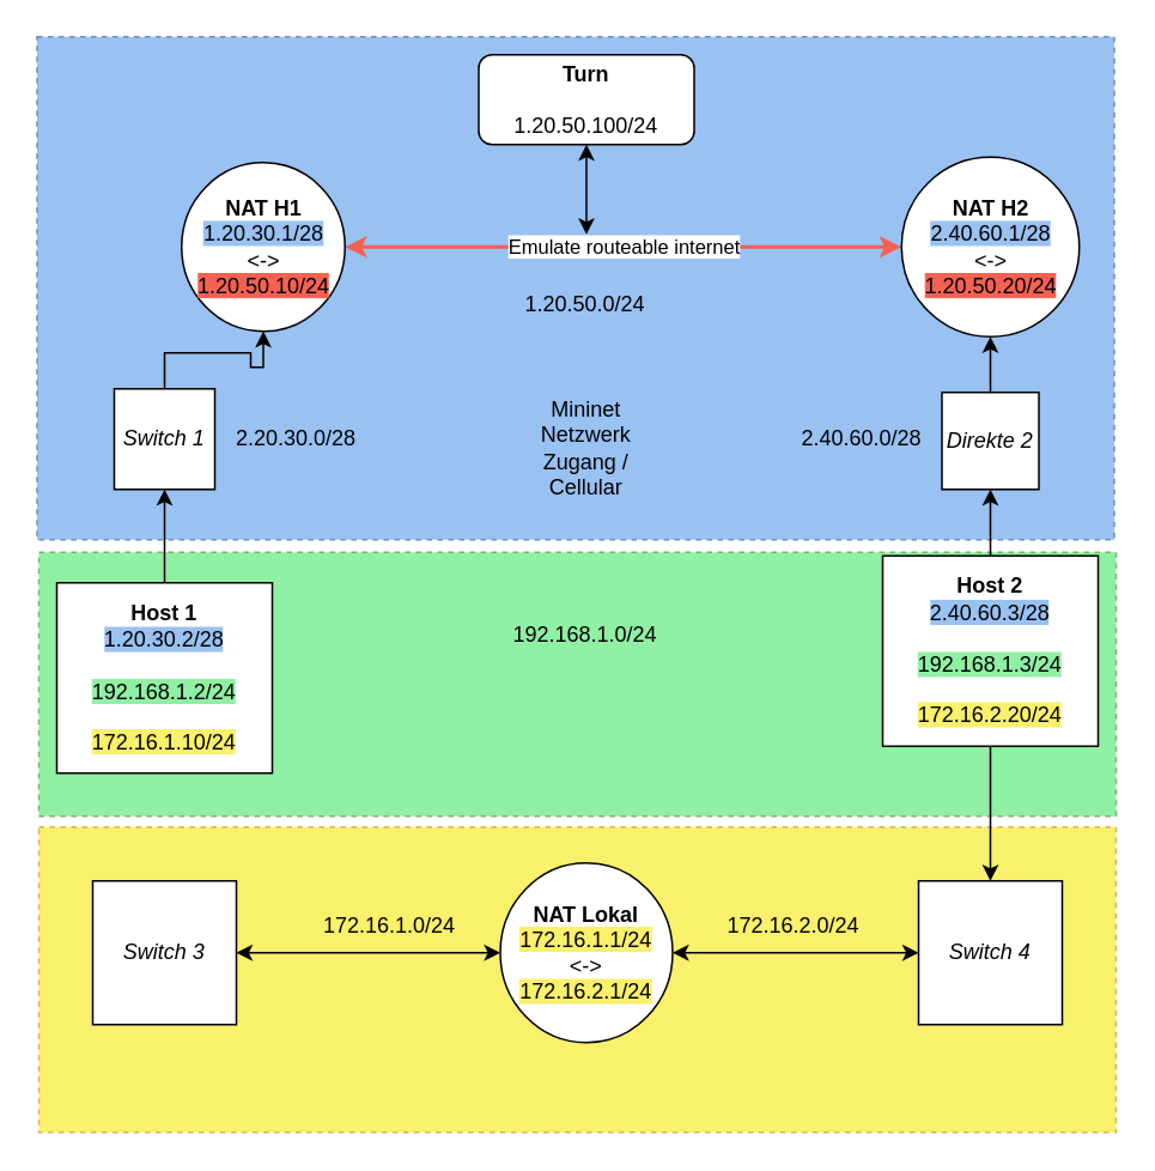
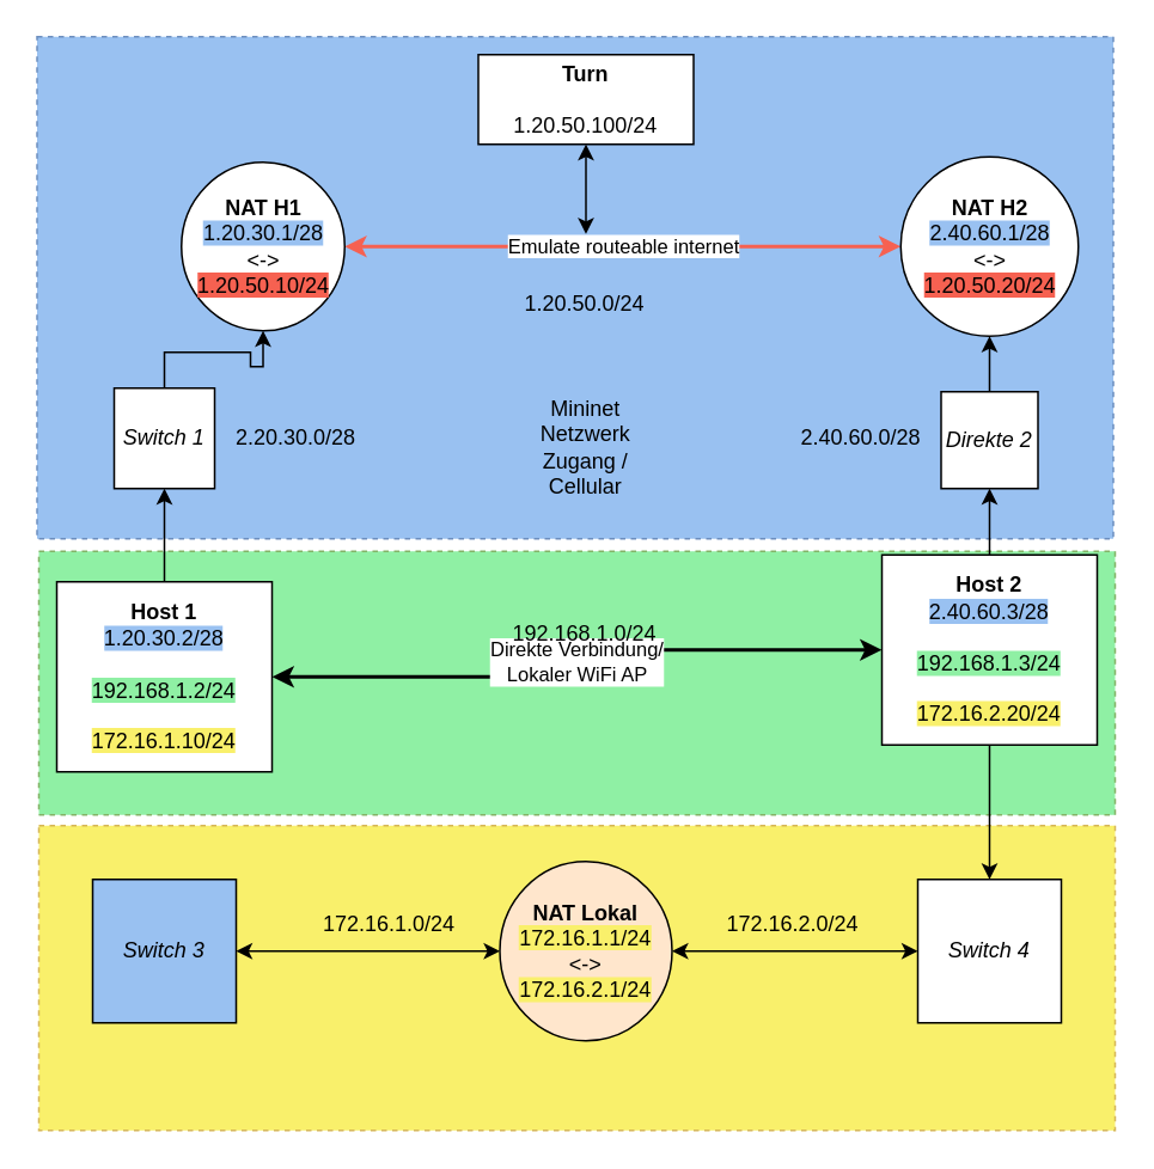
- <mxCell id="19" value="&lt;div&gt;&lt;b&gt;Turn&lt;/b&gt;&lt;/div&gt;&lt;div&gt;&lt;br&gt;&lt;/div&gt;&lt;div&gt;1.20.50.100/24&lt;br&gt;&lt;/div&gt;" style="whiteSpace=wrap;html=1;rounded=1;" vertex="1" parent="1"><mxGeometry x="266" y="30" width="120" height="50" as="geometry" /></mxCell>
+ <mxCell id="19" value="&lt;div&gt;&lt;b&gt;Turn&lt;/b&gt;&lt;/div&gt;&lt;div&gt;&lt;br&gt;&lt;/div&gt;&lt;div&gt;1.20.50.100/24&lt;br&gt;&lt;/div&gt;" style="rounded=0;whiteSpace=wrap;html=1;" vertex="1" parent="1"><mxGeometry x="266" y="30" width="120" height="50" as="geometry" /></mxCell>
+ <mxCell id="7" value="&lt;div&gt;Direkte Verbindung/&lt;/div&gt;&lt;div&gt;Lokaler WiFi AP&lt;/div&gt;" style="edgeStyle=orthogonalEdgeStyle;rounded=0;orthogonalLoop=1;jettySize=auto;html=1;startArrow=classic;startFill=1;strokeWidth=2;" parent="1" source="8" target="10" edge="1"><mxGeometry relative="1" as="geometry" /></mxCell>
- <mxCell id="22" value="&lt;i&gt;Switch 3&lt;/i&gt;" style="whiteSpace=wrap;html=1;aspect=fixed;" vertex="1" parent="1"><mxGeometry x="51" y="490" width="80" height="80" as="geometry" /></mxCell>
+ <mxCell id="22" value="&lt;i&gt;Switch 3&lt;/i&gt;" style="whiteSpace=wrap;html=1;aspect=fixed;fillColor=#99c1f1;" vertex="1" parent="1"><mxGeometry x="51" y="490" width="80" height="80" as="geometry" /></mxCell>
- <mxCell id="26" value="&lt;div&gt;&lt;b&gt;NAT Lokal&lt;/b&gt;&lt;/div&gt;&lt;div&gt;&lt;span style=&quot;background-color: rgb(249, 240, 107);&quot;&gt;172.16.1.1/24&lt;/span&gt;&lt;/div&gt;&lt;div&gt;&amp;lt;-&amp;gt;&lt;/div&gt;&lt;div&gt;&lt;span style=&quot;background-color: rgb(249, 240, 107);&quot;&gt;172.16.2.1/24&lt;/span&gt;&lt;br&gt;&lt;/div&gt;" style="ellipse;whiteSpace=wrap;html=1;" vertex="1" parent="1"><mxGeometry x="278" y="480" width="96" height="100" as="geometry" /></mxCell>
+ <mxCell id="26" value="&lt;div&gt;&lt;b&gt;NAT Lokal&lt;/b&gt;&lt;/div&gt;&lt;div&gt;&lt;span style=&quot;background-color: rgb(249, 240, 107);&quot;&gt;172.16.1.1/24&lt;/span&gt;&lt;/div&gt;&lt;div&gt;&amp;lt;-&amp;gt;&lt;/div&gt;&lt;div&gt;&lt;span style=&quot;background-color: rgb(249, 240, 107);&quot;&gt;172.16.2.1/24&lt;/span&gt;&lt;br&gt;&lt;/div&gt;" style="ellipse;whiteSpace=wrap;html=1;fillColor=#ffe6cc;" vertex="1" parent="1"><mxGeometry x="278" y="480" width="96" height="100" as="geometry" /></mxCell>
